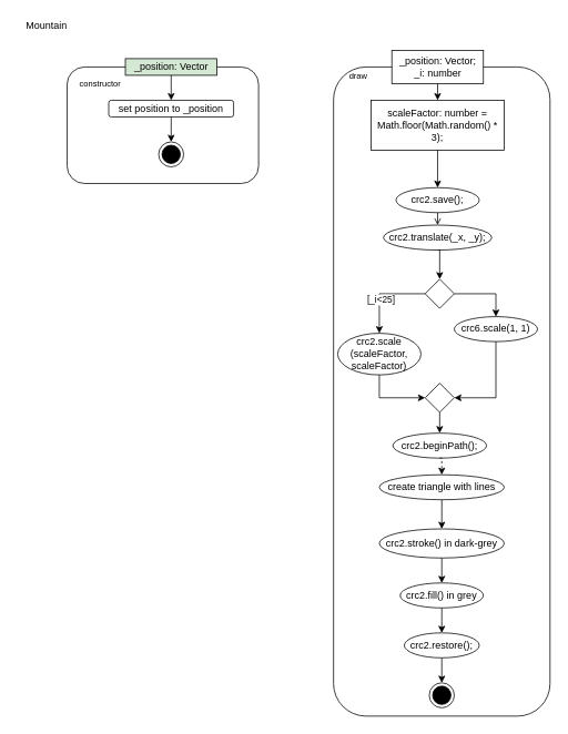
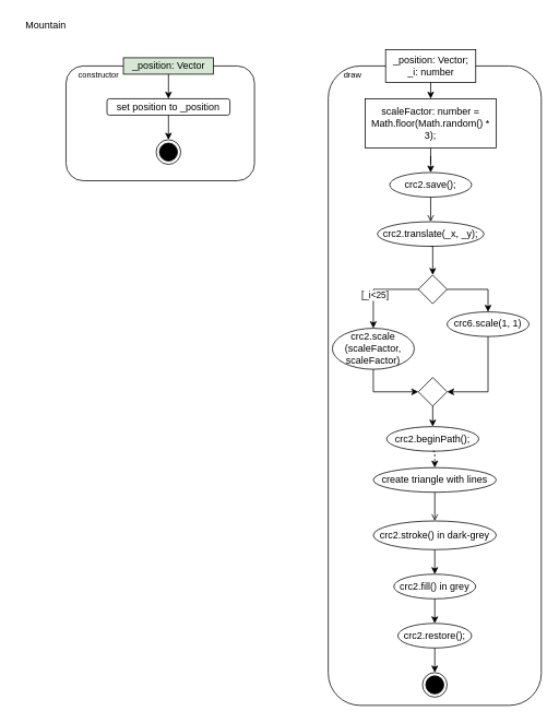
- <mxCell id="5" value="&lt;font style=&quot;font-size: 10px&quot;&gt;constructor&lt;/font&gt;" style="text;html=1;strokeColor=none;fillColor=none;align=center;verticalAlign=middle;whiteSpace=wrap;rounded=0;" parent="1" vertex="1"><mxGeometry x="100" y="90" width="40" height="20" as="geometry" /></mxCell>
+ <mxCell id="5" value="&lt;font style=&quot;font-size: 10px&quot;&gt;constructor&lt;/font&gt;" style="text;html=1;strokeColor=none;fillColor=none;align=center;verticalAlign=middle;whiteSpace=wrap;rounded=0;" parent="1" vertex="1"><mxGeometry x="100" y="80" width="40" height="20" as="geometry" /></mxCell>
- <mxCell id="16" value="&lt;div&gt;crc2.save();&lt;/div&gt;" style="ellipse;whiteSpace=wrap;html=1;fillColor=none;" parent="1" vertex="1"><mxGeometry x="475" y="225" width="100" height="30" as="geometry" /></mxCell>
+ <mxCell id="16" value="&lt;div&gt;crc2.save();&lt;/div&gt;" style="ellipse;whiteSpace=wrap;html=1;fillColor=none;" parent="1" vertex="1"><mxGeometry x="475" y="210" width="100" height="30" as="geometry" /></mxCell>
- <mxCell id="23" value="" style="endArrow=classic;html=1;exitX=0.5;exitY=1;exitDx=0;exitDy=0;entryX=0.5;entryY=0;entryDx=0;entryDy=0;" parent="1" source="19" target="20" edge="1"><mxGeometry width="50" height="50" relative="1" as="geometry"><mxPoint x="760" y="700" as="sourcePoint" /><mxPoint x="810" y="650" as="targetPoint" /></mxGeometry></mxCell>
+ <mxCell id="23" value="" style="endArrow=open;html=1;exitX=0.5;exitY=1;exitDx=0;exitDy=0;entryX=0.5;entryY=0;entryDx=0;entryDy=0;" parent="1" source="19" target="20" edge="1"><mxGeometry width="50" height="50" relative="1" as="geometry"><mxPoint x="760" y="700" as="sourcePoint" /><mxPoint x="810" y="650" as="targetPoint" /></mxGeometry></mxCell>
